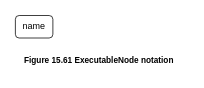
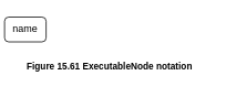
- <mxCell id="2" value="name" style="html=1;align=center;verticalAlign=top;rounded=1;absoluteArcSize=1;arcSize=10;dashed=0;whiteSpace=wrap;" vertex="1" parent="1"><mxGeometry width="50" height="30" as="geometry" x="20" y="20" /></mxCell>
+ <mxCell id="2" value="name" style="html=1;align=center;verticalAlign=top;rounded=1;absoluteArcSize=1;arcSize=10;dashed=0;whiteSpace=wrap;" vertex="1" parent="1"><mxGeometry x="5" y="20" width="50" height="30" as="geometry" /></mxCell>
